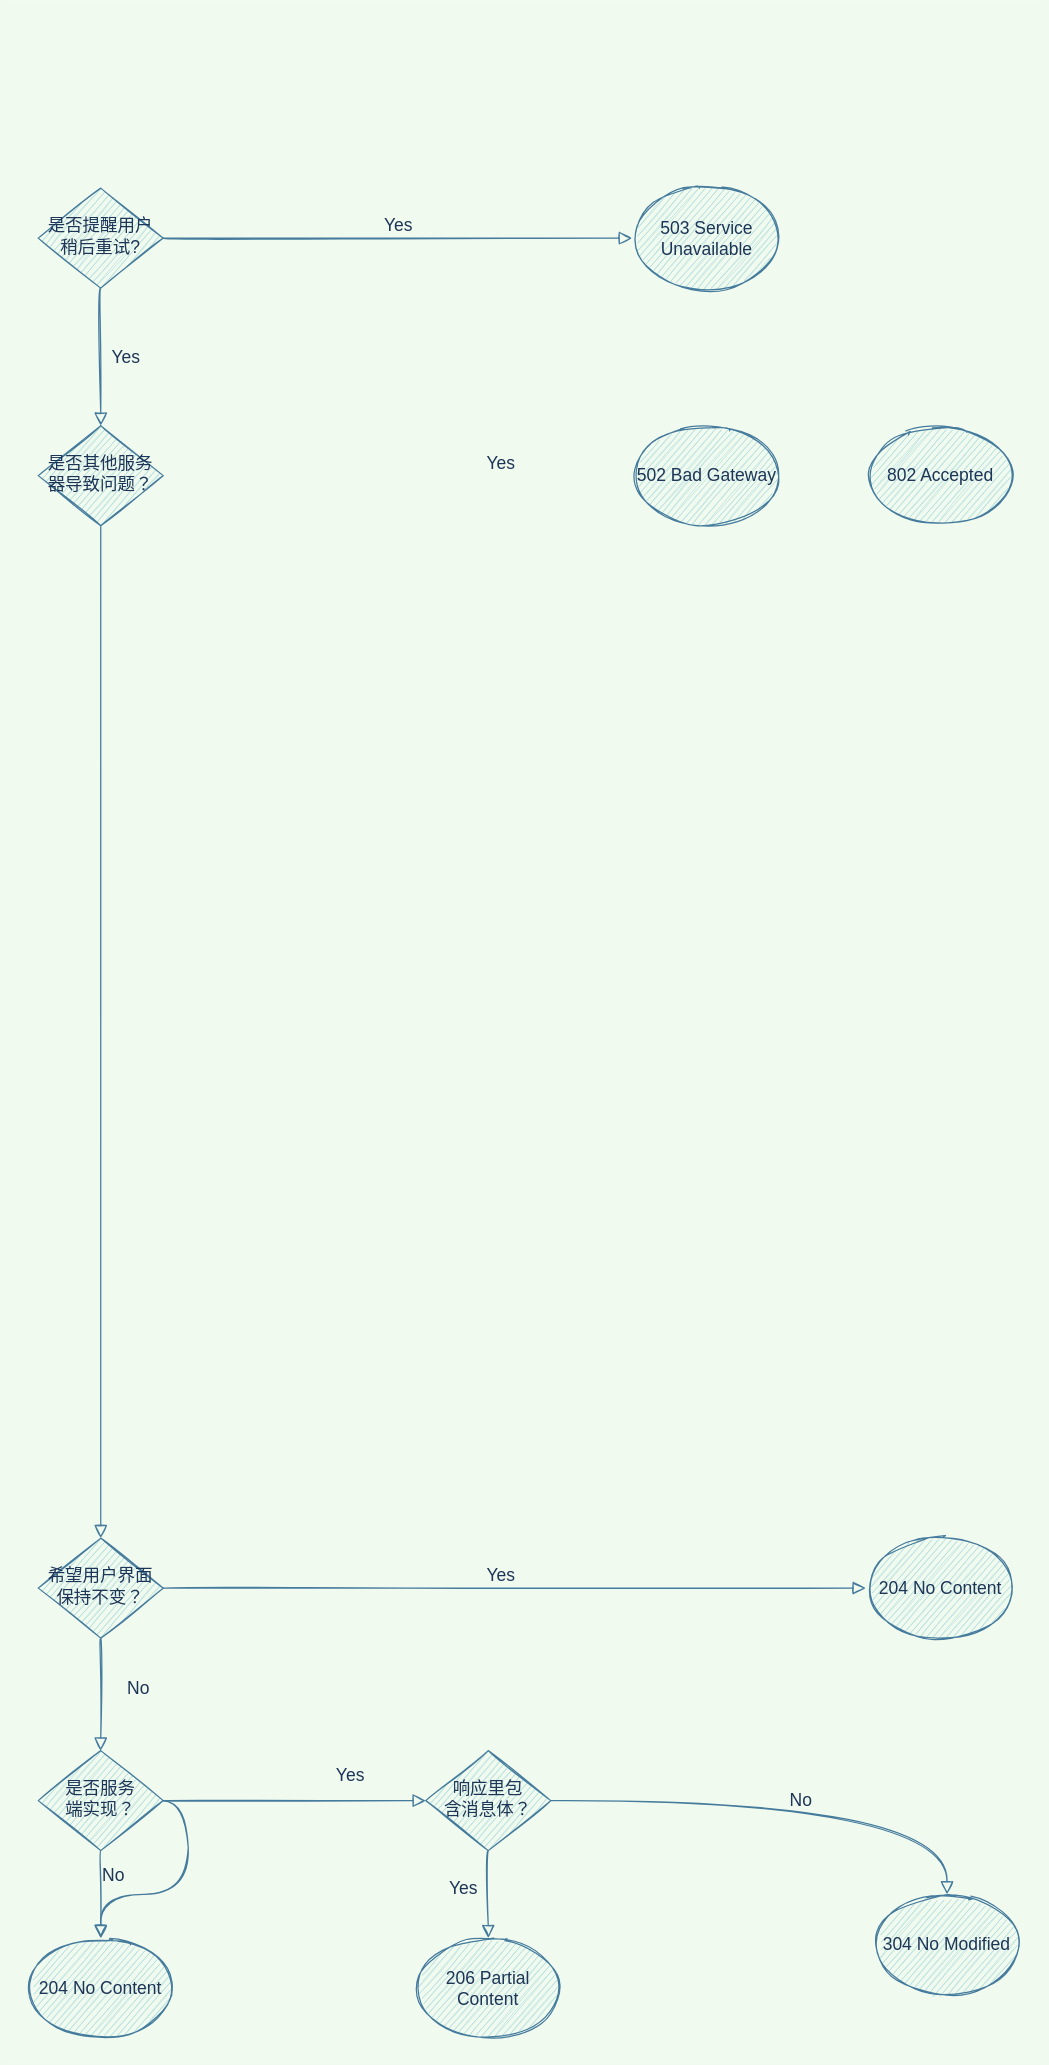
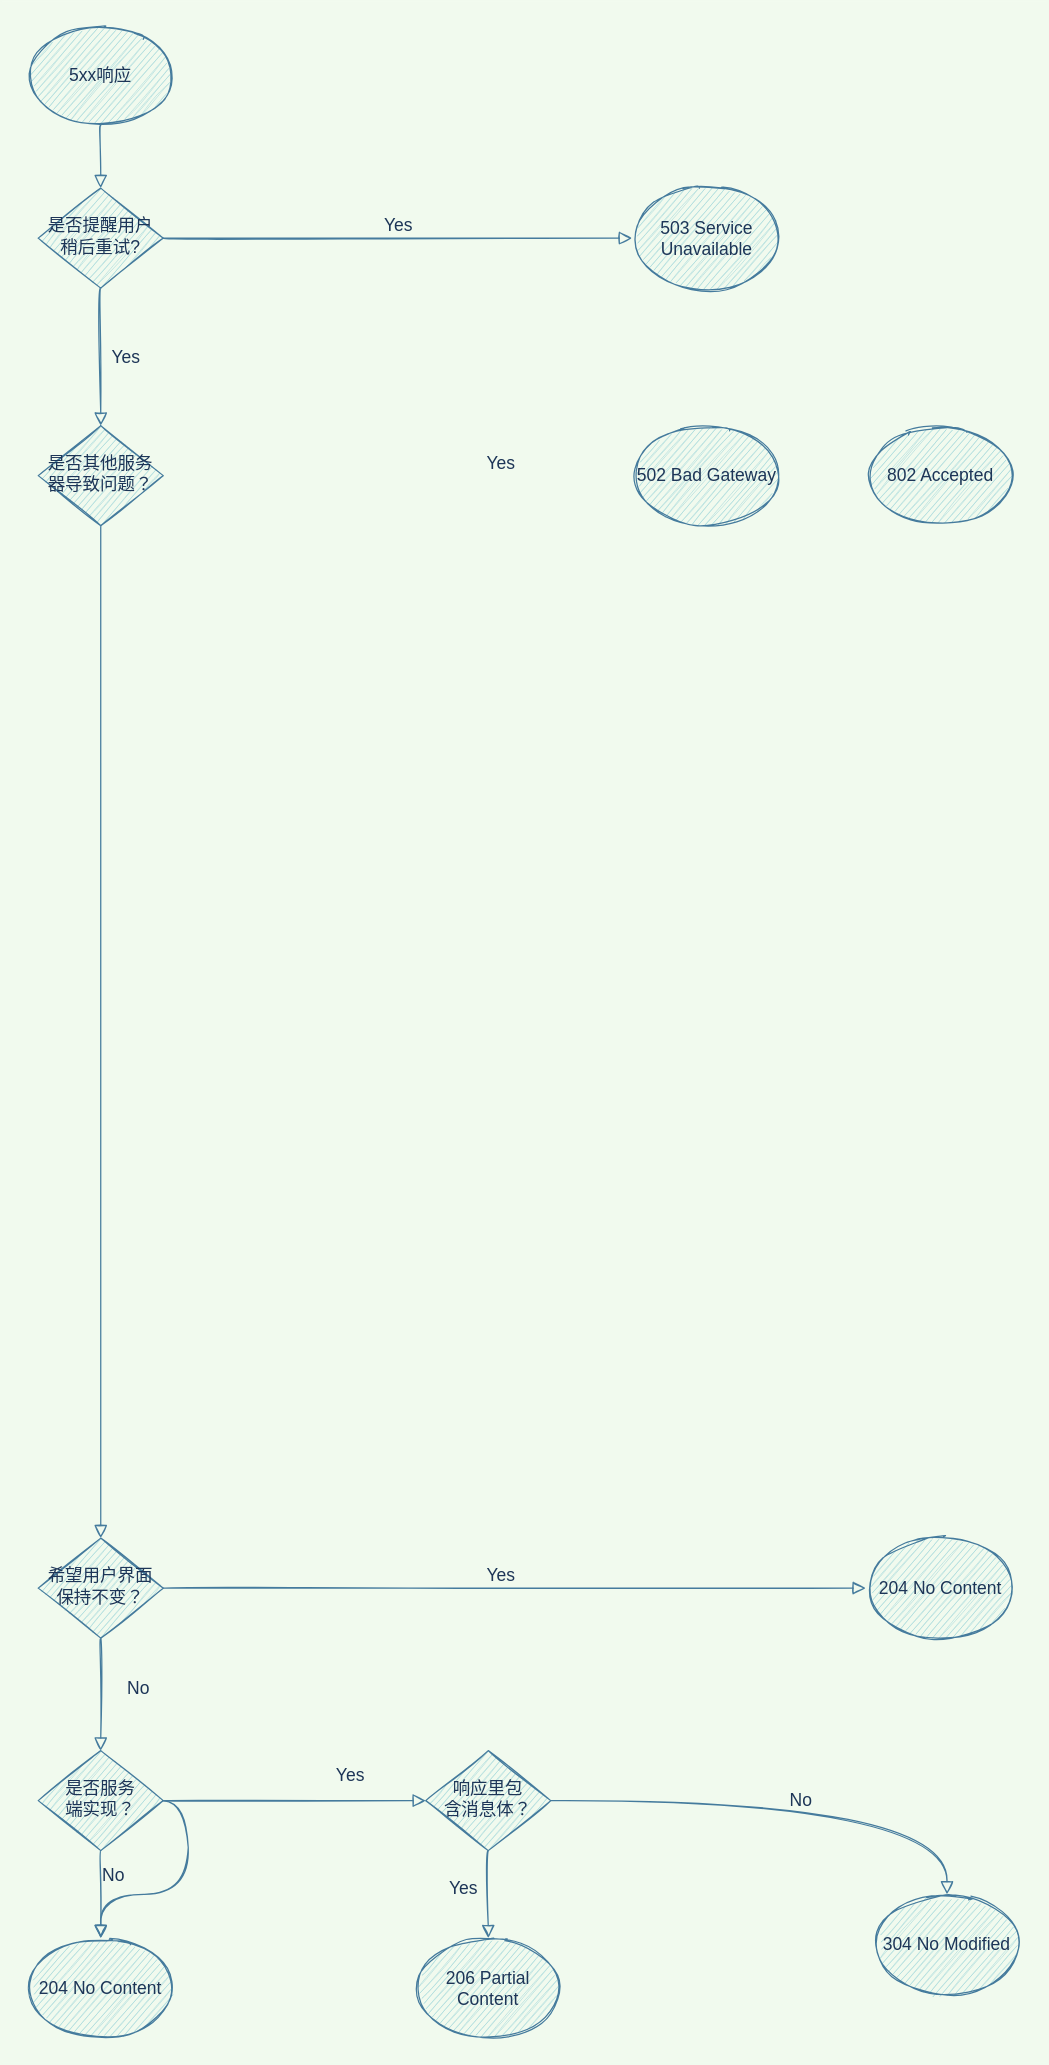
+ <mxCell id="6" value="5xx响应" style="ellipse;whiteSpace=wrap;html=1;rounded=0;sketch=1;strokeColor=#457B9D;fillColor=#A8DADC;fontColor=#1D3557;fontSize=14;" parent="1" vertex="1"><mxGeometry x="20" y="20" width="120" height="80" as="geometry" /></mxCell>
+ <mxCell id="5" style="edgeStyle=orthogonalEdgeStyle;curved=1;sketch=1;orthogonalLoop=1;jettySize=auto;html=1;exitX=0.5;exitY=1;exitDx=0;exitDy=0;strokeColor=#457B9D;fillColor=#A8DADC;fontColor=#1D3557;endArrow=block;endFill=0;endSize=8;fontSize=14;" parent="1" source="6" target="4" edge="1"><mxGeometry relative="1" as="geometry" /></mxCell>
